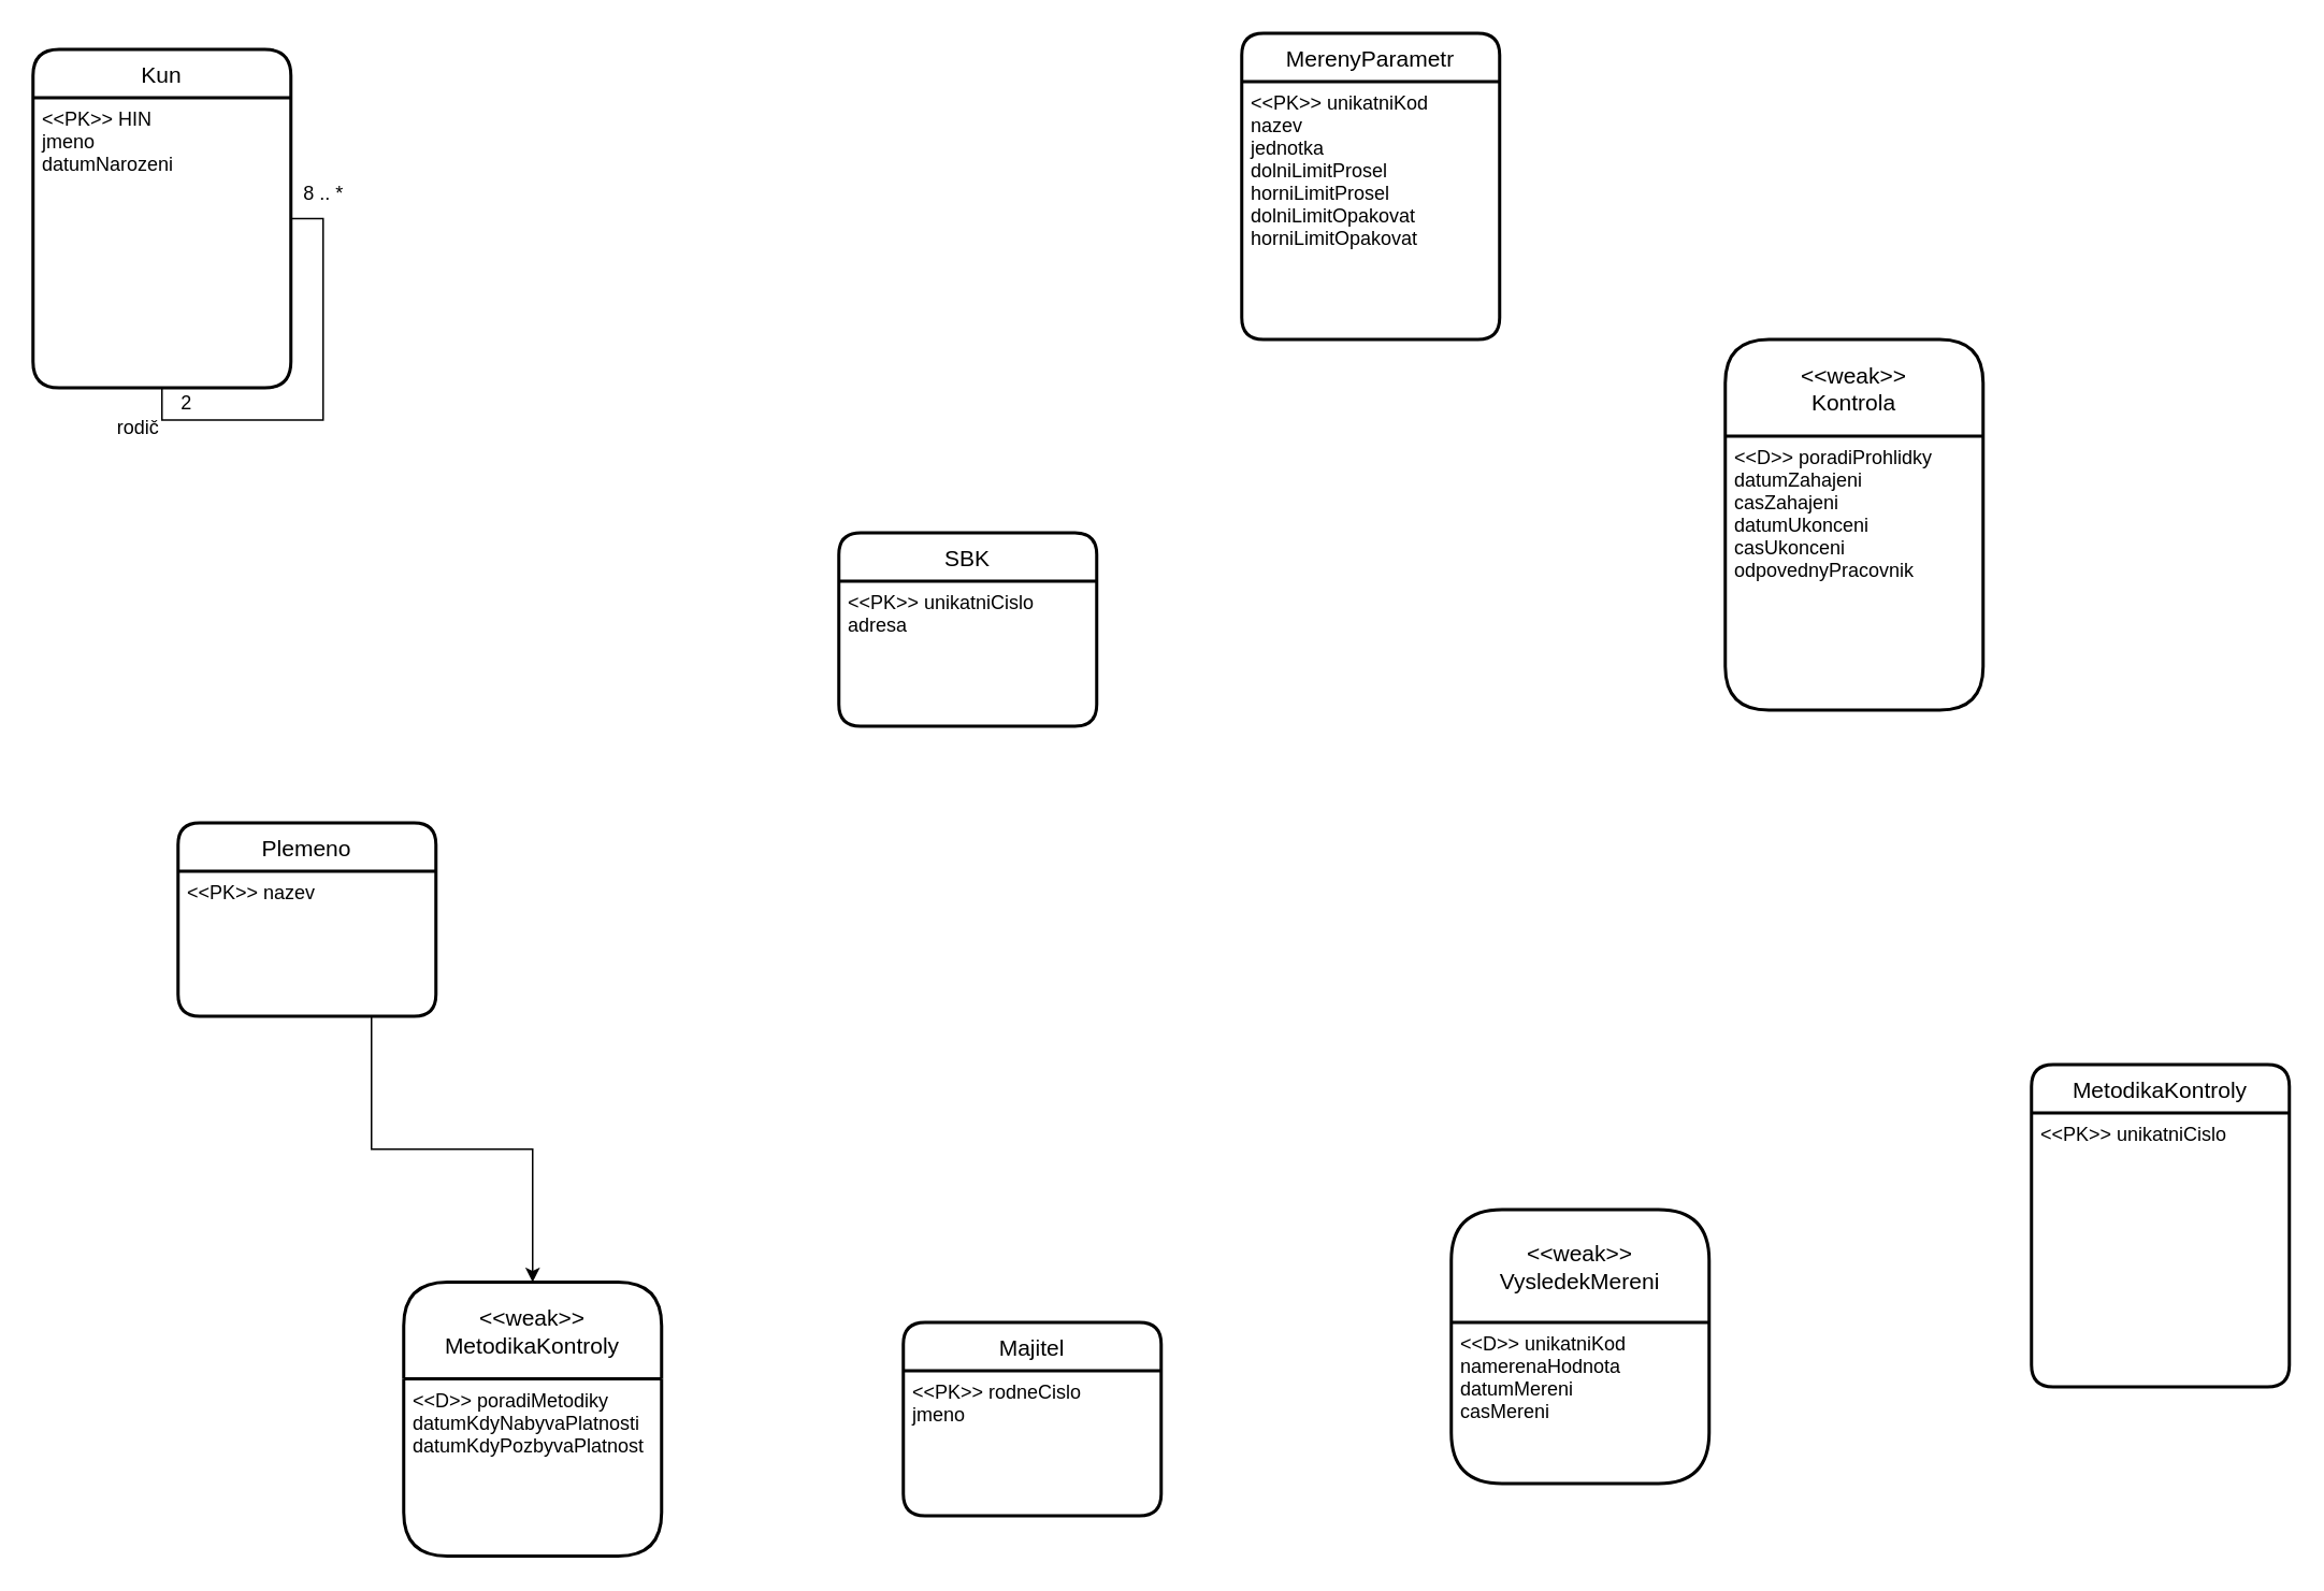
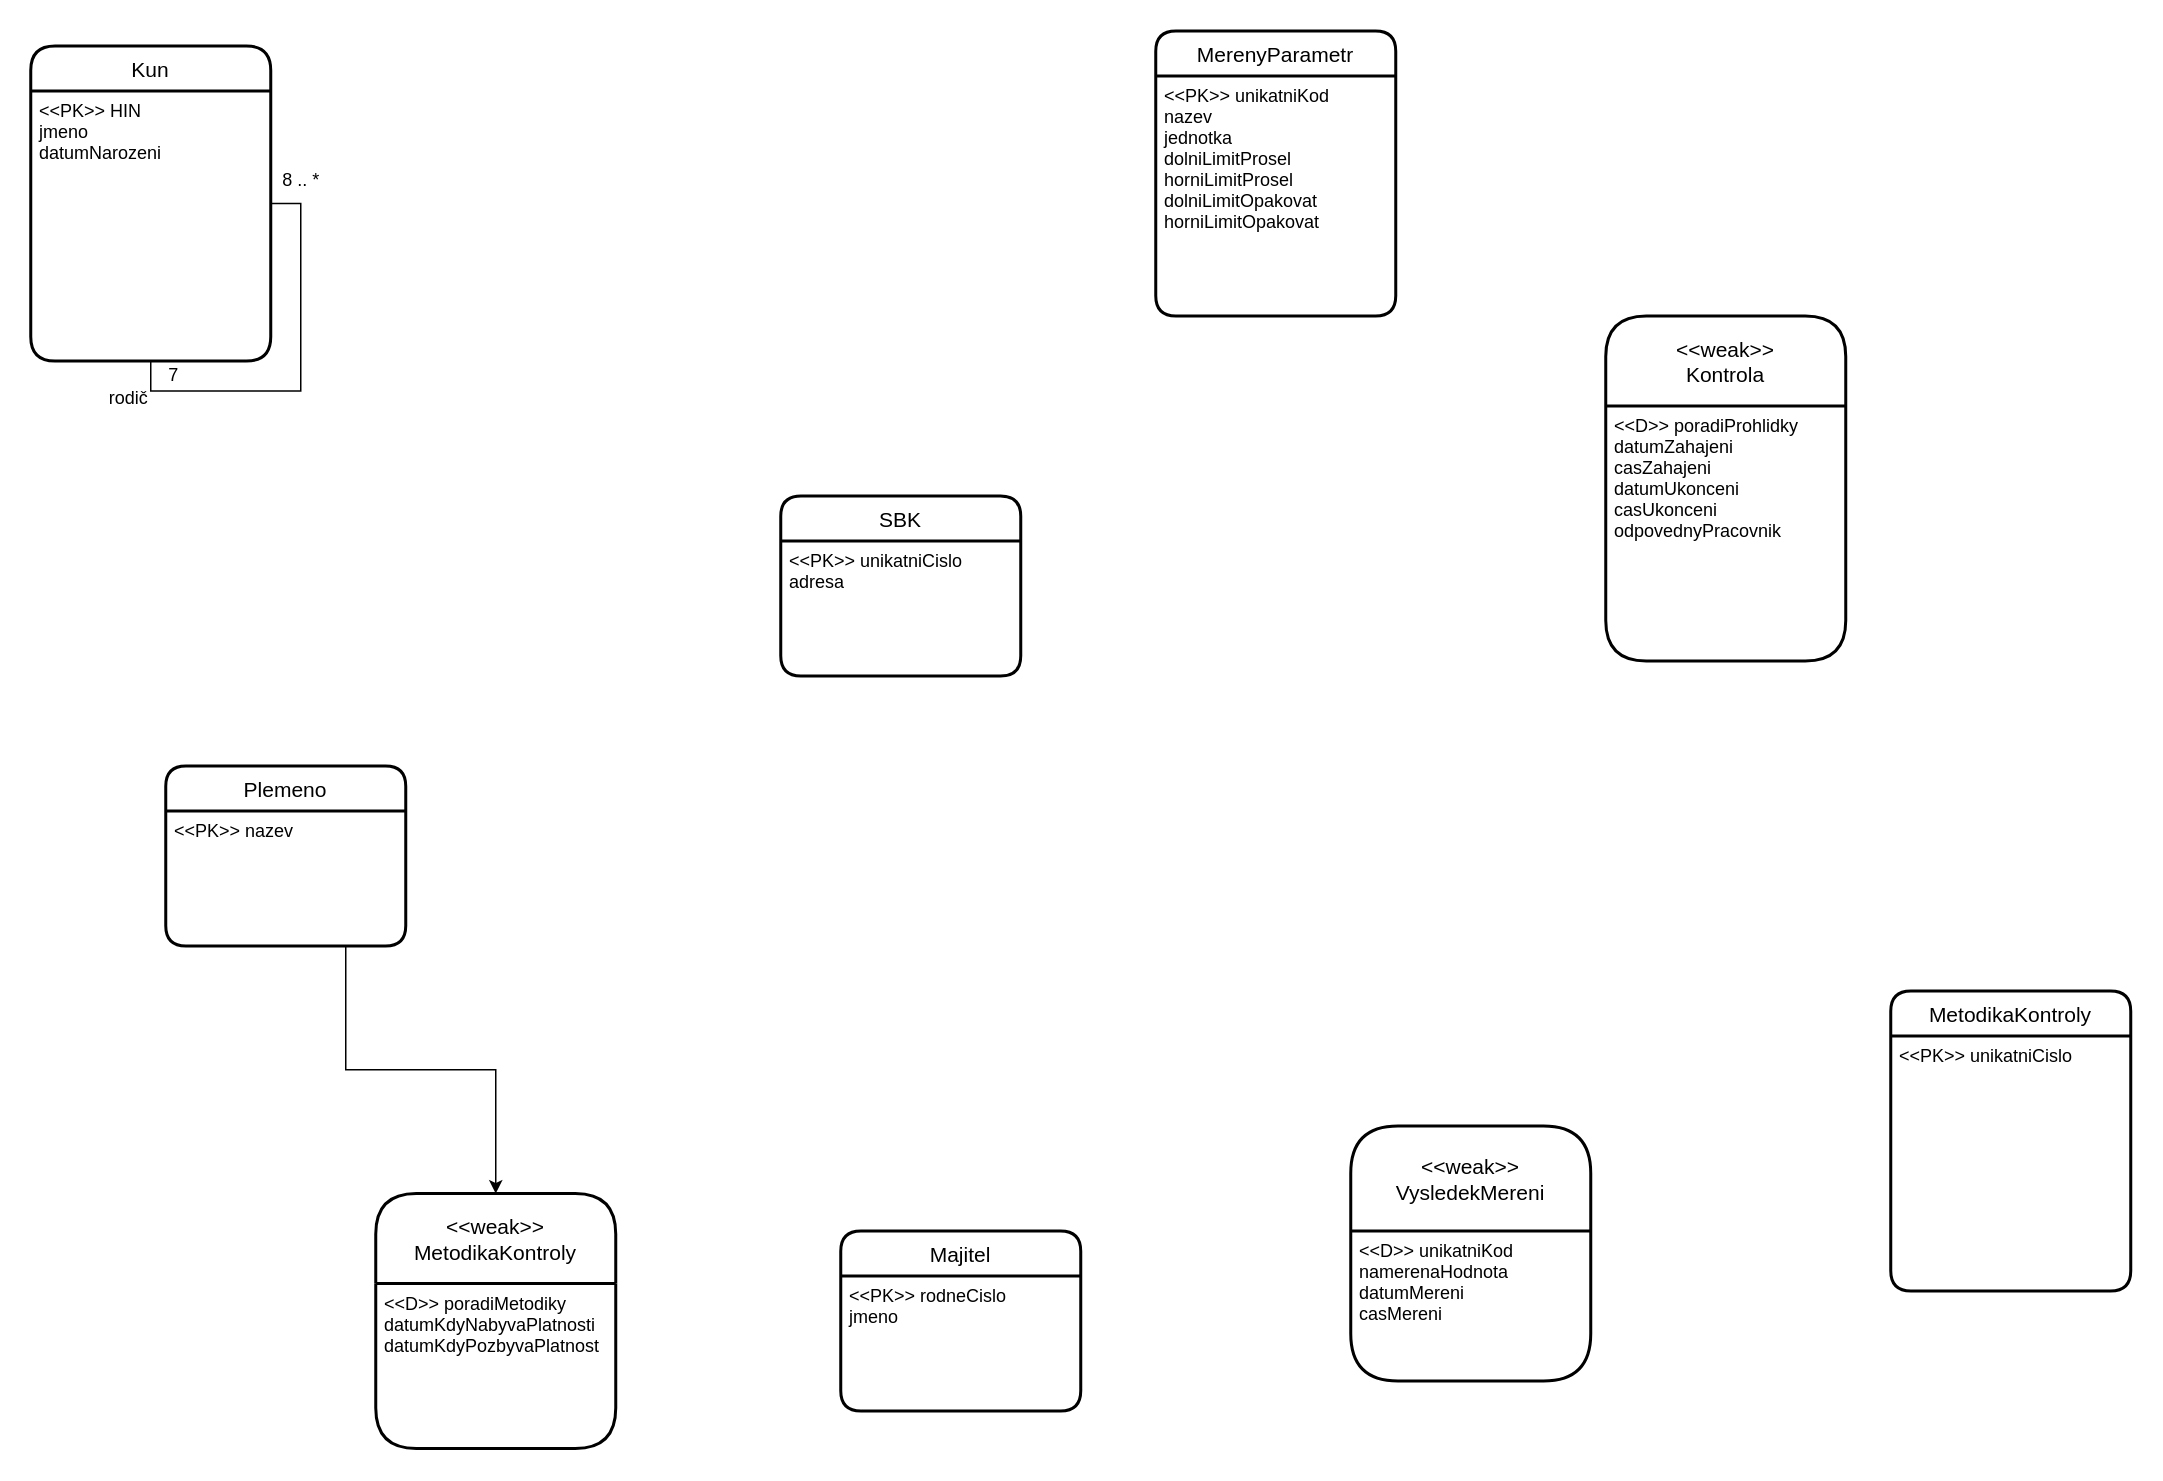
- <mxCell id="25" value="&lt;div&gt;2&lt;/div&gt;" style="text;html=1;align=center;verticalAlign=middle;resizable=0;points=[];autosize=1;strokeColor=none;fillColor=none;" vertex="1" parent="19"><mxGeometry x="80" y="205" width="30" height="30" as="geometry" /></mxCell>
+ <mxCell id="25" value="&lt;div&gt;7&lt;/div&gt;" style="text;html=1;align=center;verticalAlign=middle;resizable=0;points=[];autosize=1;strokeColor=none;fillColor=none;" vertex="1" parent="19"><mxGeometry x="80" y="205" width="30" height="30" as="geometry" /></mxCell>
